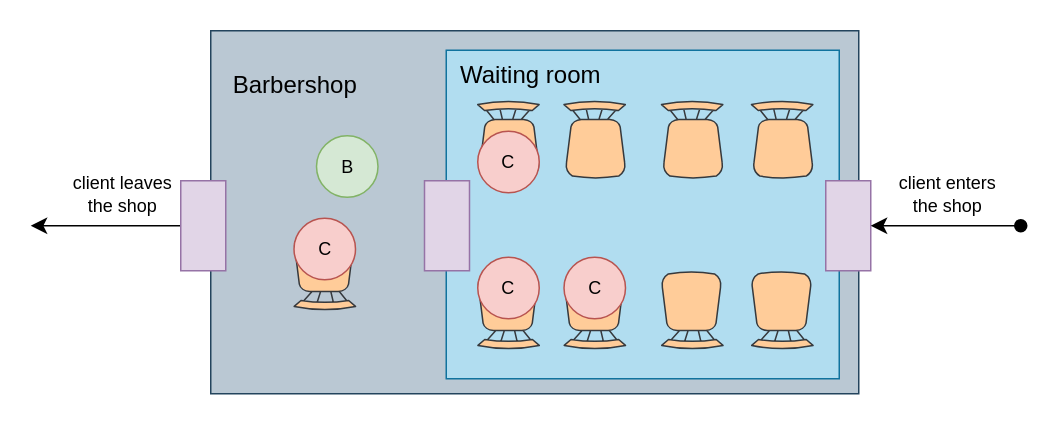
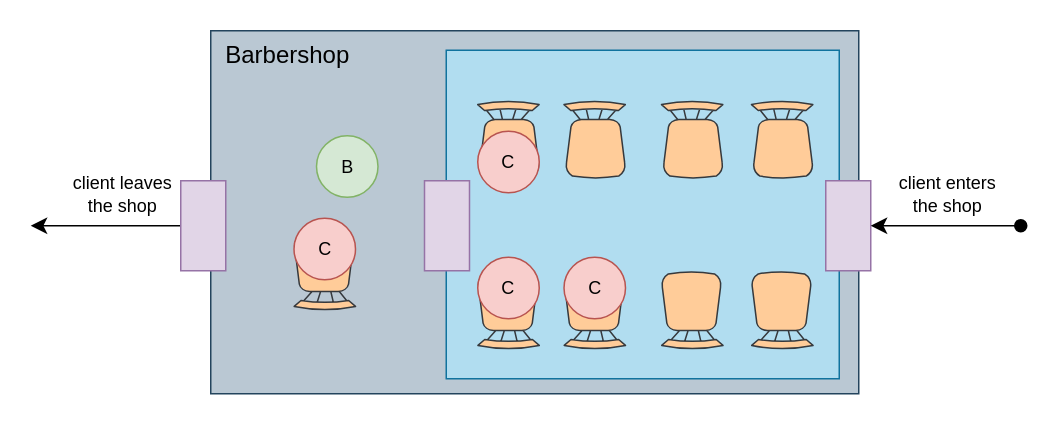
- <mxCell id="6" value="Waiting room" style="text;html=1;align=center;verticalAlign=middle;resizable=0;points=[];autosize=1;strokeColor=none;fillColor=none;fontSize=16;" vertex="1" parent="1"><mxGeometry x="297" y="33" width="112" height="31" as="geometry" /></mxCell>
- <mxCell id="3" value="Barbershop" style="text;html=1;align=center;verticalAlign=middle;resizable=0;points=[];autosize=1;strokeColor=none;fillColor=none;fontSize=16;" vertex="1" parent="1"><mxGeometry x="145" y="40" width="101" height="31" as="geometry" /></mxCell>
+ <mxCell id="3" value="Barbershop" style="text;html=1;align=center;verticalAlign=middle;resizable=0;points=[];autosize=1;strokeColor=none;fillColor=none;fontSize=16;" vertex="1" parent="1"><mxGeometry x="140" y="20" width="101" height="31" as="geometry" /></mxCell>
